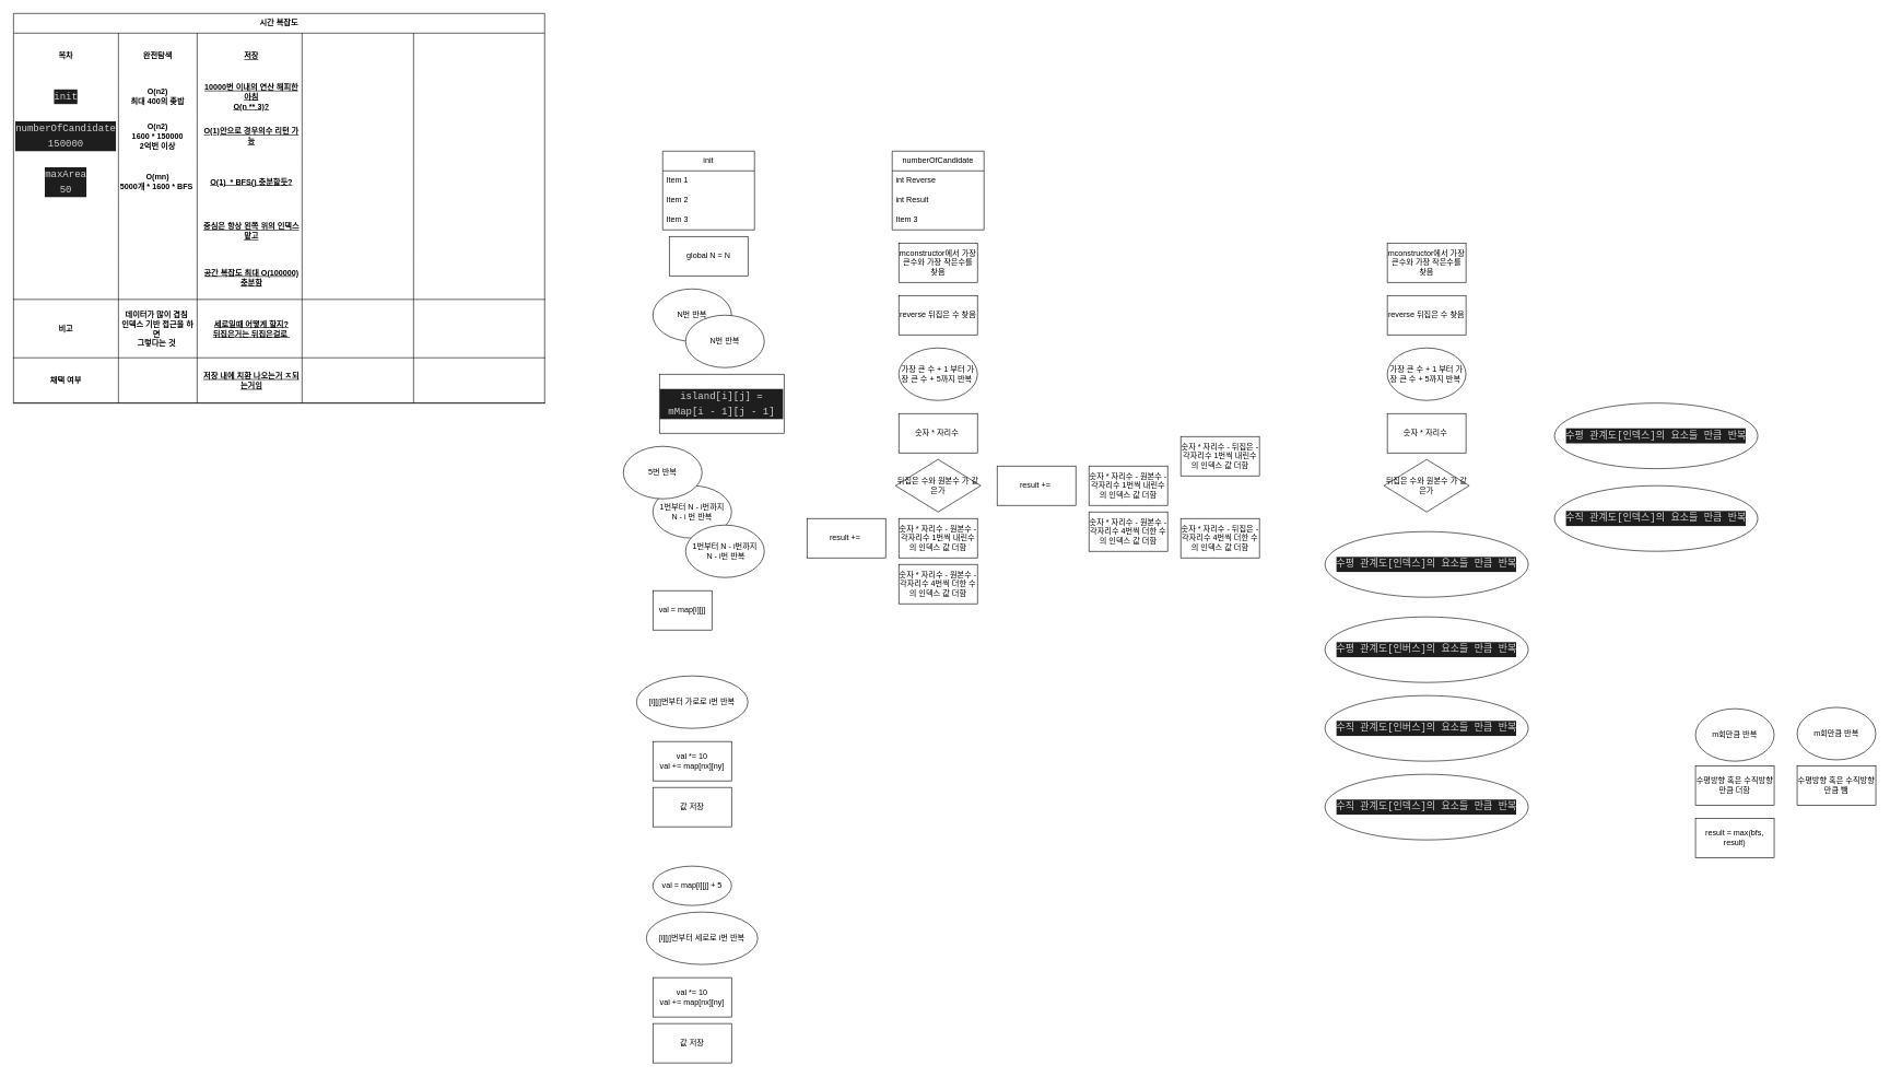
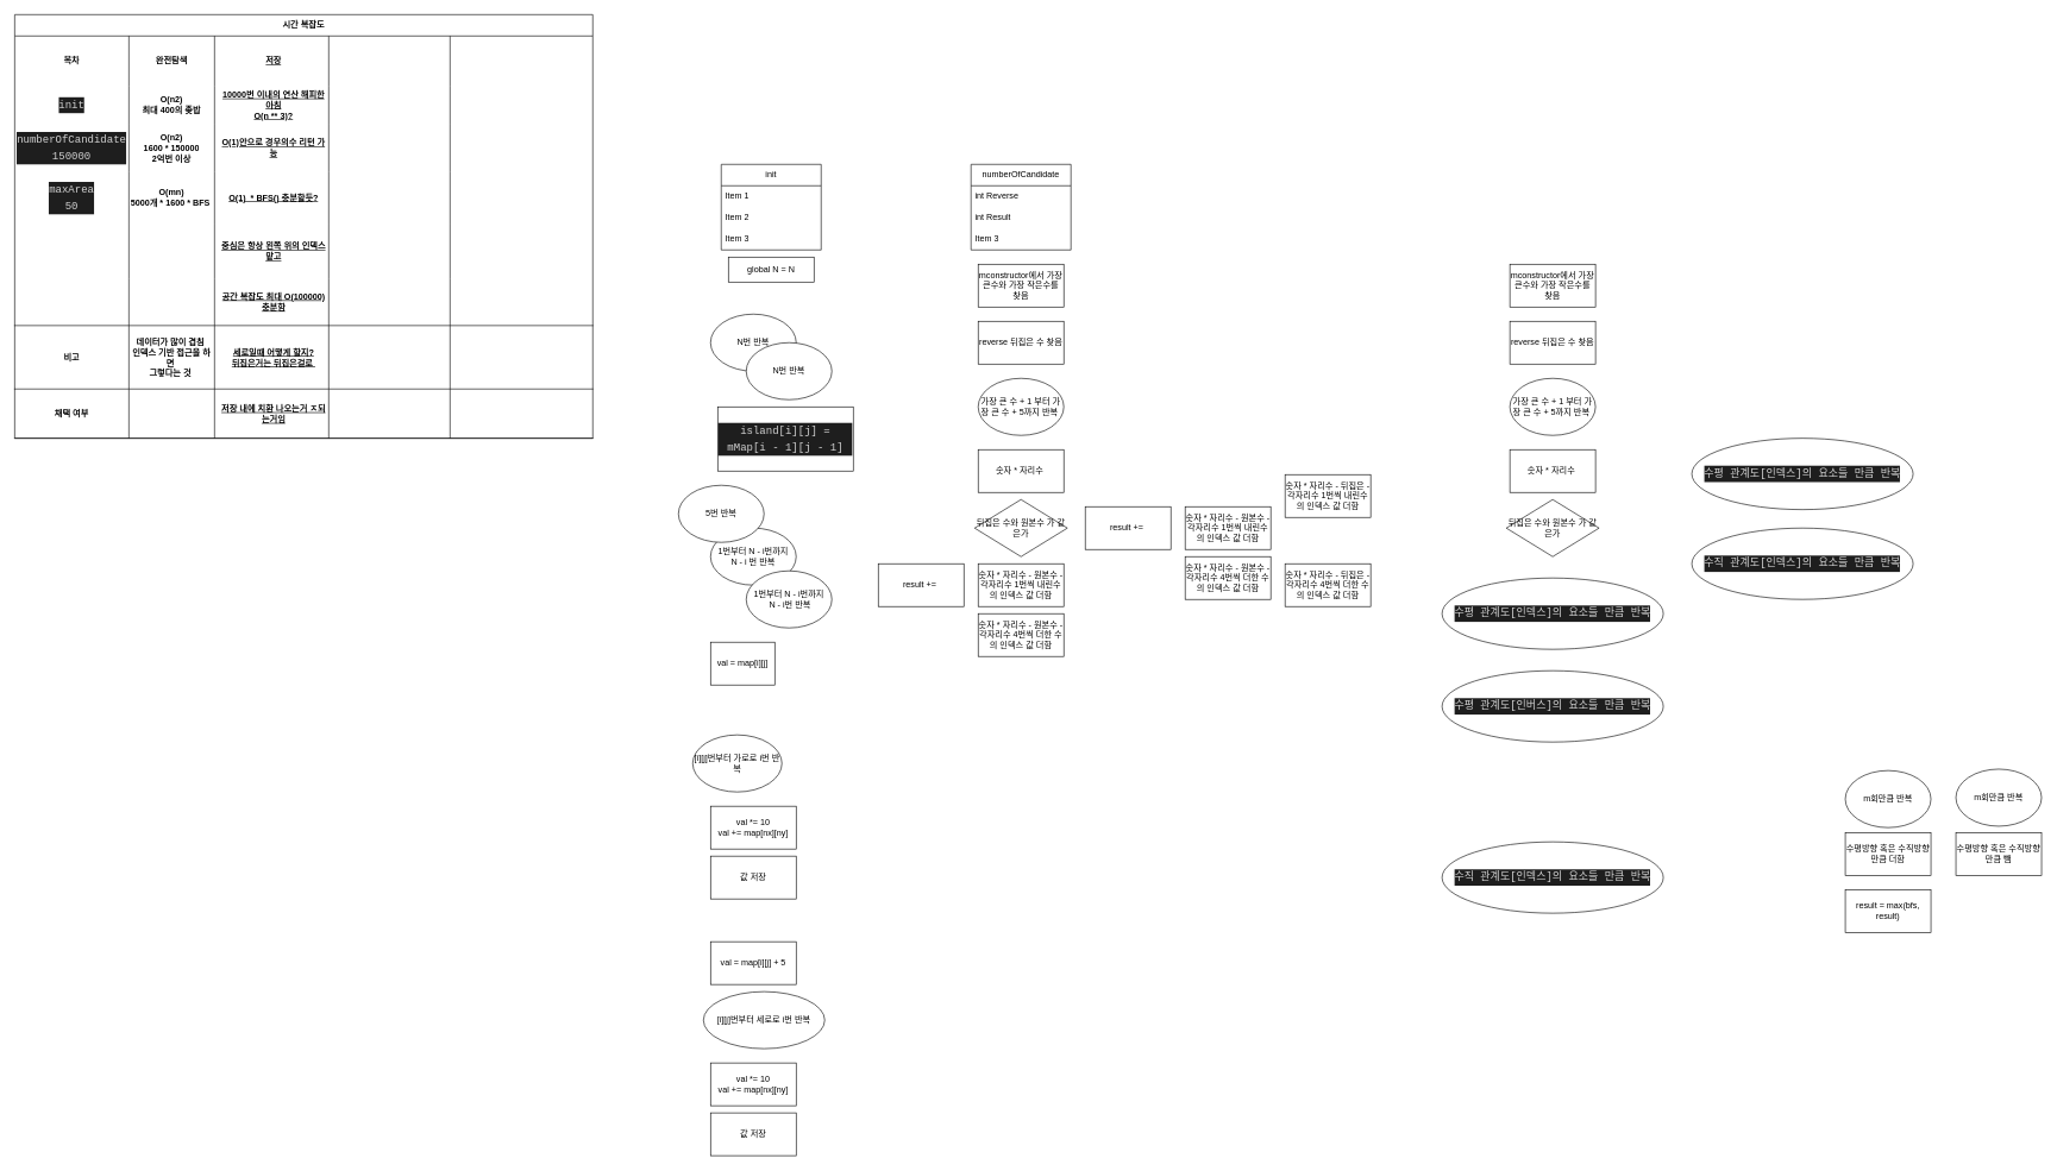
- <mxCell id="55" value="global N = N" style="rounded=0;whiteSpace=wrap;html=1;" vertex="1" parent="1"><mxGeometry x="1020" y="360" width="120" height="60" as="geometry" /></mxCell>
+ <mxCell id="55" value="global N = N" style="rounded=0;whiteSpace=wrap;html=1;" vertex="1" parent="1"><mxGeometry x="1020" y="360" width="120" height="35" as="geometry" /></mxCell>
- <mxCell id="62" value="[i][j]번부터 가로로 i번 반복" style="ellipse;whiteSpace=wrap;html=1;" vertex="1" parent="1"><mxGeometry x="970" y="1030" width="170" height="80" as="geometry" /></mxCell>
+ <mxCell id="62" value="[i][j]번부터 가로로 i번 반복" style="ellipse;whiteSpace=wrap;html=1;" vertex="1" parent="1"><mxGeometry x="970" y="1030" width="125" height="80" as="geometry" /></mxCell>
- <mxCell id="94" value="&lt;div style=&quot;color: rgb(212, 212, 212); background-color: rgb(30, 30, 30); font-family: Menlo, Monaco, &amp;quot;Courier New&amp;quot;, monospace; font-size: 15px; line-height: 23px;&quot;&gt;수직 관계도[인버스]의 요소들 만큼 반복&lt;/div&gt;" style="ellipse;whiteSpace=wrap;html=1;" vertex="1" parent="1"><mxGeometry x="2020" y="1060" width="310" height="100" as="geometry" /></mxCell>
- <mxCell id="65" value="val = map[i][j] + 5" style="ellipse;whiteSpace=wrap;html=1;" vertex="1" parent="1"><mxGeometry x="995" y="1320" width="120" height="60" as="geometry" /></mxCell>
+ <mxCell id="65" value="val = map[i][j] + 5" style="rounded=0;whiteSpace=wrap;html=1;" vertex="1" parent="1"><mxGeometry x="995" y="1320" width="120" height="60" as="geometry" /></mxCell>
